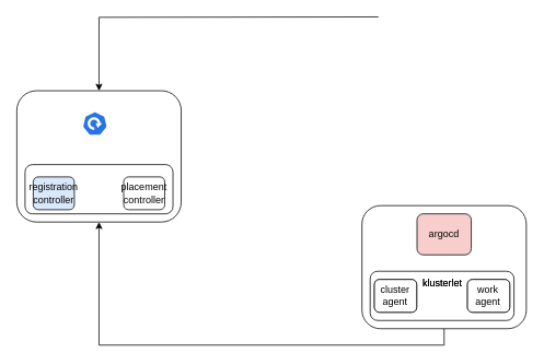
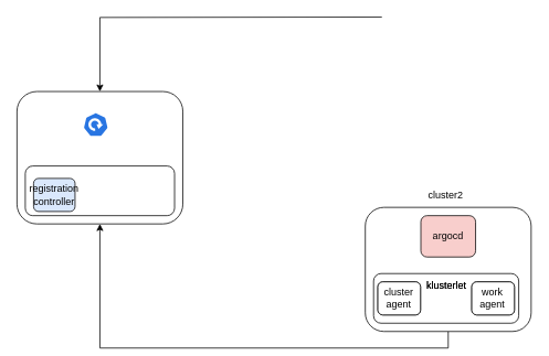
- <mxCell id="20" value="placement&lt;br&gt;controller" style="rounded=1;whiteSpace=wrap;html=1;" vertex="1" parent="17"><mxGeometry x="110" y="15" width="50" height="40" as="geometry" /></mxCell>
+ <mxCell id="8" value="cluster2" style="text;html=1;strokeColor=none;fillColor=none;align=center;verticalAlign=middle;whiteSpace=wrap;rounded=0;" vertex="1" parent="1"><mxGeometry x="506.61" y="220" width="60" height="30" as="geometry" /></mxCell>
